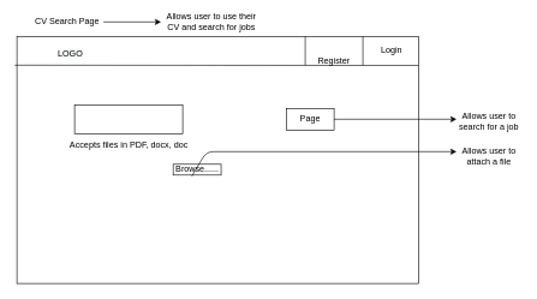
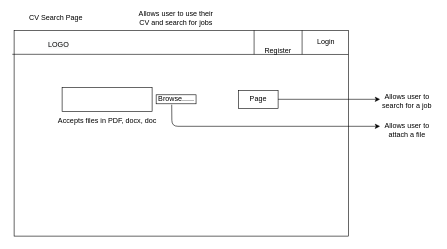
- <mxCell id="4" value="" style="edgeStyle=orthogonalEdgeStyle;rounded=0;orthogonalLoop=1;jettySize=auto;html=1;" edge="1" parent="1" source="5" target="6"><mxGeometry relative="1" as="geometry" /></mxCell>
- <mxCell id="8" value="Browse......" style="rounded=0;whiteSpace=wrap;html=1;" vertex="1" parent="1"><mxGeometry x="239.75" y="227.5" width="66.5" height="15" as="geometry" /></mxCell>
+ <mxCell id="8" value="Browse......" style="rounded=0;whiteSpace=wrap;html=1;" vertex="1" parent="1"><mxGeometry x="259.75" y="157.5" width="66.5" height="15" as="geometry" /></mxCell>
